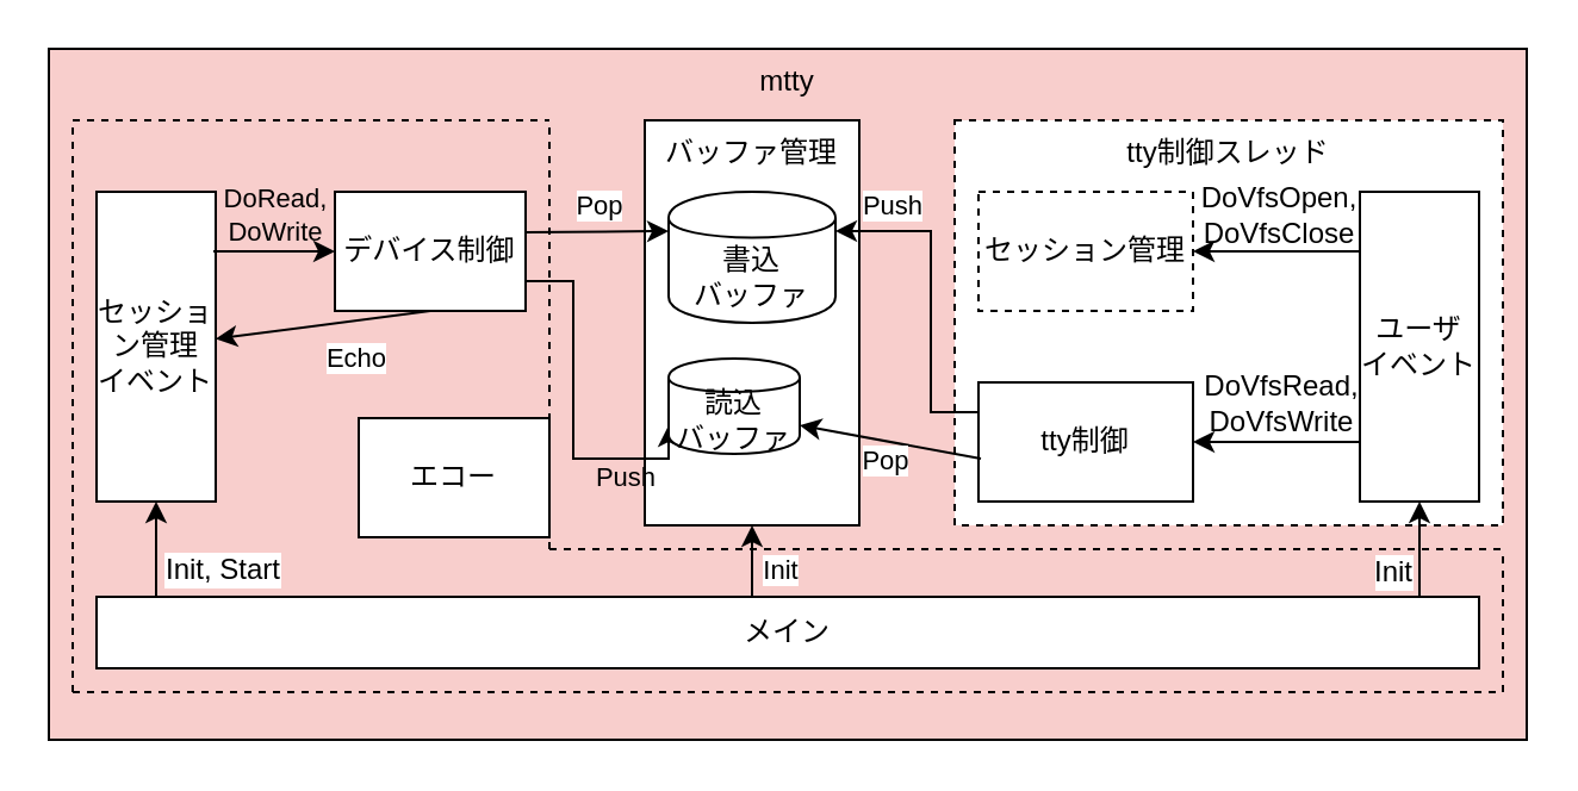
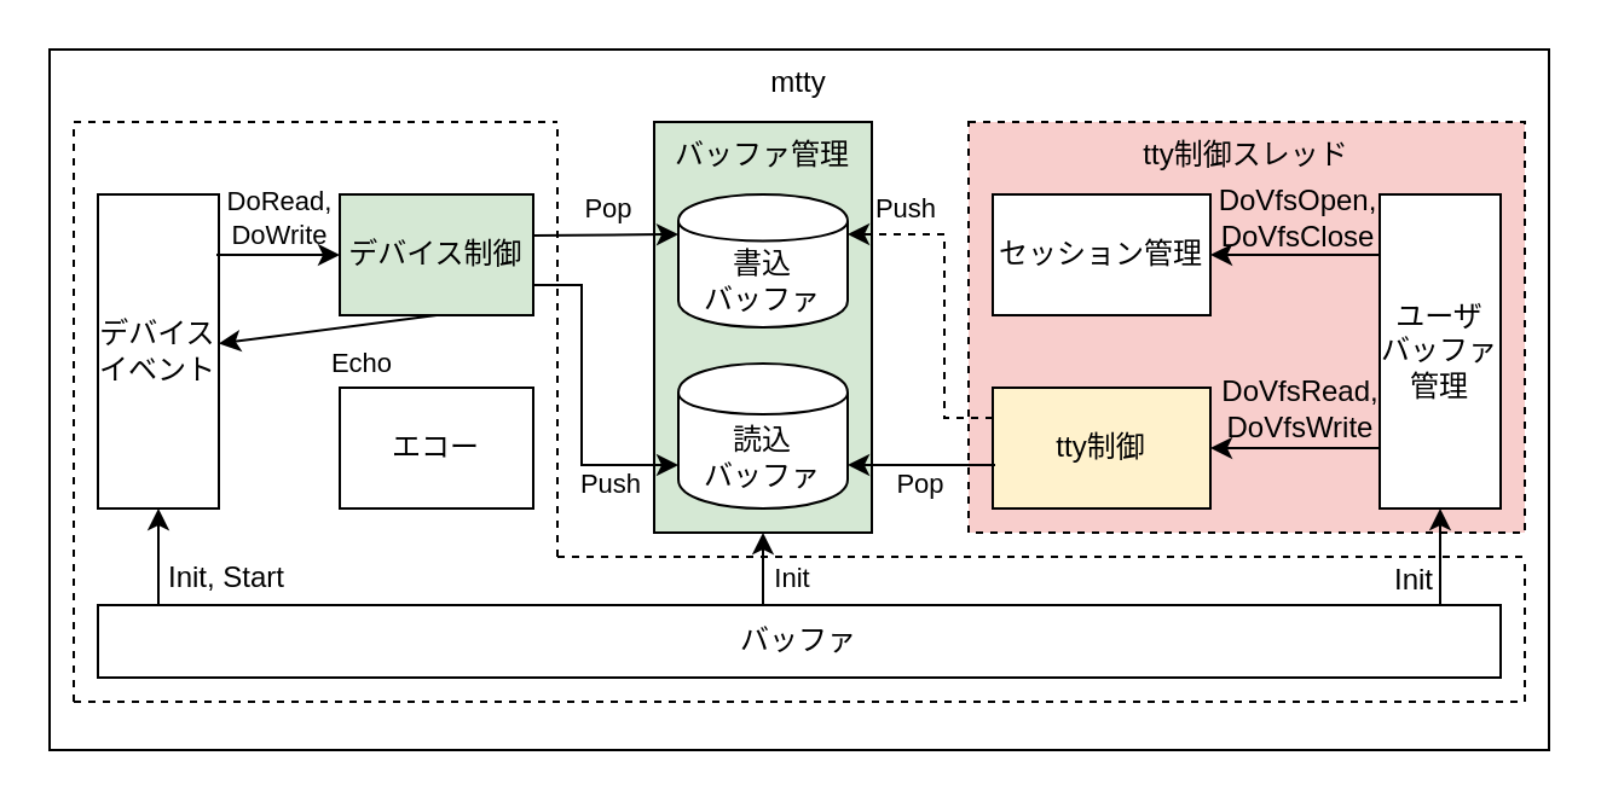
- <mxCell id="2" value="mtty" style="rounded=0;whiteSpace=wrap;html=1;verticalAlign=top;align=center;spacingLeft=0;fillColor=#f8cecc;" parent="1" vertex="1"><mxGeometry x="20" y="20" width="620" height="290" as="geometry" /></mxCell>
+ <mxCell id="2" value="mtty" style="rounded=0;whiteSpace=wrap;html=1;verticalAlign=top;align=center;spacingLeft=0;" parent="1" vertex="1"><mxGeometry x="20" y="20" width="620" height="290" as="geometry" /></mxCell>
- <mxCell id="3" value="バッファ管理" style="rounded=0;whiteSpace=wrap;html=1;labelBackgroundColor=none;align=center;verticalAlign=top;" parent="1" vertex="1"><mxGeometry x="270" y="50" width="90" height="170" as="geometry" /></mxCell>
+ <mxCell id="3" value="バッファ管理" style="rounded=0;whiteSpace=wrap;html=1;labelBackgroundColor=none;align=center;verticalAlign=top;fillColor=#d5e8d4;" parent="1" vertex="1"><mxGeometry x="270" y="50" width="90" height="170" as="geometry" /></mxCell>
- <mxCell id="17" value="デバイス制御" style="rounded=0;whiteSpace=wrap;html=1;" parent="1" vertex="1"><mxGeometry x="140" y="80" width="80" height="50" as="geometry" /></mxCell>
+ <mxCell id="17" value="デバイス制御" style="rounded=0;whiteSpace=wrap;html=1;fillColor=#d5e8d4;" parent="1" vertex="1"><mxGeometry x="140" y="80" width="80" height="50" as="geometry" /></mxCell>
- <mxCell id="8" value="セッション管理" style="rounded=0;whiteSpace=wrap;html=1;dashed=1;" parent="1" vertex="1"><mxGeometry x="410" y="80" width="90" height="50" as="geometry" /></mxCell>
+ <mxCell id="8" value="セッション管理" style="rounded=0;whiteSpace=wrap;html=1;" parent="1" vertex="1"><mxGeometry x="410" y="80" width="90" height="50" as="geometry" /></mxCell>
- <mxCell id="9" value="Push" style="edgeStyle=orthogonalEdgeStyle;rounded=0;orthogonalLoop=1;jettySize=auto;html=1;entryX=1;entryY=0.3;entryDx=0;entryDy=0;startSize=6;exitX=0;exitY=0.25;exitDx=0;exitDy=0;" parent="1" source="10" target="21" edge="1"><mxGeometry x="0.714" y="-13" relative="1" as="geometry"><Array as="points"><mxPoint x="390" y="173" /><mxPoint x="390" y="97" /></Array><mxPoint x="5" y="2" as="offset" /></mxGeometry></mxCell>
+ <mxCell id="9" value="Push" style="edgeStyle=orthogonalEdgeStyle;rounded=0;orthogonalLoop=1;jettySize=auto;html=1;entryX=1;entryY=0.3;entryDx=0;entryDy=0;startSize=6;exitX=0;exitY=0.25;exitDx=0;exitDy=0;dashed=1;" parent="1" source="10" target="21" edge="1"><mxGeometry x="0.714" y="-13" relative="1" as="geometry"><Array as="points"><mxPoint x="390" y="173" /><mxPoint x="390" y="97" /></Array><mxPoint x="5" y="2" as="offset" /></mxGeometry></mxCell>
- <mxCell id="4" value="tty制御スレッド" style="rounded=0;whiteSpace=wrap;html=1;verticalAlign=top;dashed=1;" parent="1" vertex="1"><mxGeometry x="400" y="50" width="230" height="170" as="geometry" /></mxCell>
+ <mxCell id="4" value="tty制御スレッド" style="rounded=0;whiteSpace=wrap;html=1;verticalAlign=top;dashed=1;fillColor=#f8cecc;" parent="1" vertex="1"><mxGeometry x="400" y="50" width="230" height="170" as="geometry" /></mxCell>
- <mxCell id="6" value="セッション管理&lt;br&gt;イベント" style="rounded=0;whiteSpace=wrap;html=1;" parent="1" vertex="1"><mxGeometry x="40" y="80" width="50" height="130" as="geometry" /></mxCell>
+ <mxCell id="6" value="デバイス&lt;br&gt;イベント" style="rounded=0;whiteSpace=wrap;html=1;" parent="1" vertex="1"><mxGeometry x="40" y="80" width="50" height="130" as="geometry" /></mxCell>
- <mxCell id="7" value="ユーザ&lt;br&gt;イベント" style="rounded=0;whiteSpace=wrap;html=1;" parent="1" vertex="1"><mxGeometry x="570" y="80" width="50" height="130" as="geometry" /></mxCell>
+ <mxCell id="7" value="ユーザ&lt;br&gt;バッファ管理" style="rounded=0;whiteSpace=wrap;html=1;" parent="1" vertex="1"><mxGeometry x="570" y="80" width="50" height="130" as="geometry" /></mxCell>
- <mxCell id="22" value="読込&lt;br&gt;バッファ" style="shape=cylinder;whiteSpace=wrap;html=1;boundedLbl=1;backgroundOutline=1;labelBackgroundColor=none;" parent="1" vertex="1"><mxGeometry x="280" y="150" width="55" height="40" as="geometry" /></mxCell>
+ <mxCell id="22" value="読込&lt;br&gt;バッファ" style="shape=cylinder;whiteSpace=wrap;html=1;boundedLbl=1;backgroundOutline=1;labelBackgroundColor=none;" parent="1" vertex="1"><mxGeometry x="280" y="150" width="70" height="60" as="geometry" /></mxCell>
- <mxCell id="10" value="tty制御" style="rounded=0;whiteSpace=wrap;html=1;" parent="1" vertex="1"><mxGeometry x="410" y="160" width="90" height="50" as="geometry" /></mxCell>
+ <mxCell id="10" value="tty制御" style="rounded=0;whiteSpace=wrap;html=1;fillColor=#fff2cc;" parent="1" vertex="1"><mxGeometry x="410" y="160" width="90" height="50" as="geometry" /></mxCell>
- <mxCell id="5" value="エコー" style="rounded=0;whiteSpace=wrap;html=1;" parent="1" vertex="1"><mxGeometry x="150" y="175" width="80" height="50" as="geometry" /></mxCell>
+ <mxCell id="5" value="エコー" style="rounded=0;whiteSpace=wrap;html=1;" parent="1" vertex="1"><mxGeometry x="140" y="160" width="80" height="50" as="geometry" /></mxCell>
- <mxCell id="28" value="メイン" style="rounded=0;whiteSpace=wrap;html=1;" parent="1" vertex="1"><mxGeometry x="40" y="250" width="580" height="30" as="geometry" /></mxCell>
+ <mxCell id="28" value="バッファ" style="rounded=0;whiteSpace=wrap;html=1;" parent="1" vertex="1"><mxGeometry x="40" y="250" width="580" height="30" as="geometry" /></mxCell>
